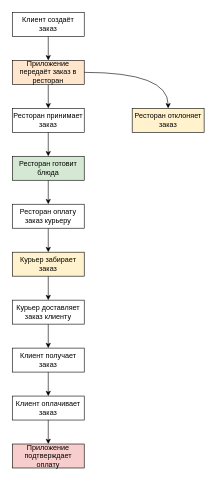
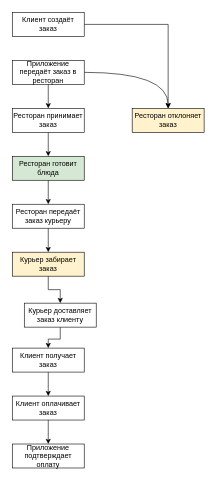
- <mxCell id="2" style="edgeStyle=orthogonalEdgeStyle;rounded=0;orthogonalLoop=1;jettySize=auto;html=1;entryX=0.5;entryY=0;entryDx=0;entryDy=0;" edge="1" parent="1" source="3" target="6"><mxGeometry relative="1" as="geometry" /></mxCell>
+ <mxCell id="2" style="edgeStyle=orthogonalEdgeStyle;rounded=0;orthogonalLoop=1;jettySize=auto;html=1;" edge="1" parent="1" source="3" target="9"><mxGeometry relative="1" as="geometry" /></mxCell>
- <mxCell id="6" value="Приложение передаёт заказ в ресторан" style="rounded=0;whiteSpace=wrap;html=1;fillColor=#ffe6cc;" vertex="1" parent="1"><mxGeometry x="20" y="100" width="120" height="40" as="geometry" /></mxCell>
+ <mxCell id="6" value="Приложение передаёт заказ в ресторан" style="rounded=0;whiteSpace=wrap;html=1;" vertex="1" parent="1"><mxGeometry x="20" y="100" width="120" height="40" as="geometry" /></mxCell>
- <mxCell id="13" value="Ресторан оплату заказ курьеру" style="rounded=0;whiteSpace=wrap;html=1;" vertex="1" parent="1"><mxGeometry x="20" y="340" width="120" height="40" as="geometry" /></mxCell>
+ <mxCell id="13" value="Ресторан передаёт заказ курьеру" style="rounded=0;whiteSpace=wrap;html=1;" vertex="1" parent="1"><mxGeometry x="20" y="340" width="120" height="40" as="geometry" /></mxCell>
- <mxCell id="17" value="Курьер доставляет заказ клиенту" style="rounded=0;whiteSpace=wrap;html=1;" vertex="1" parent="1"><mxGeometry x="20" y="500" width="120" height="40" as="geometry" /></mxCell>
+ <mxCell id="17" value="Курьер доставляет заказ клиенту" style="rounded=0;whiteSpace=wrap;html=1;" vertex="1" parent="1"><mxGeometry x="40" y="505" width="120" height="40" as="geometry" /></mxCell>
- <mxCell id="22" value="Приложение подтверждает оплату" style="rounded=0;whiteSpace=wrap;html=1;fillColor=#f8cecc;" vertex="1" parent="1"><mxGeometry x="20" y="740" width="120" height="40" as="geometry" /></mxCell>
+ <mxCell id="22" value="Приложение подтверждает оплату" style="rounded=0;whiteSpace=wrap;html=1;" vertex="1" parent="1"><mxGeometry x="20" y="740" width="120" height="40" as="geometry" /></mxCell>
